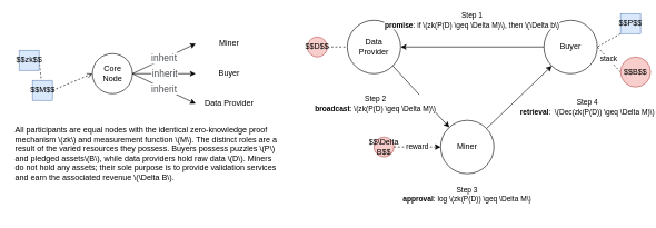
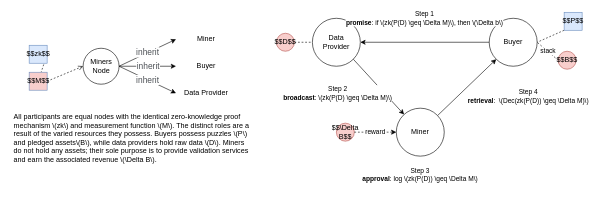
- <mxCell id="9" value="$$P$$" style="whiteSpace=wrap;html=1;aspect=fixed;fillColor=#dae8fc;strokeColor=#6c8ebf;" parent="1" vertex="1"><mxGeometry x="930" y="20" width="30" height="30" as="geometry" /></mxCell>
+ <mxCell id="9" value="$$P$$" style="whiteSpace=wrap;html=1;aspect=fixed;fillColor=#dae8fc;strokeColor=#6c8ebf;" parent="1" vertex="1"><mxGeometry x="940" y="20" width="30" height="30" as="geometry" /></mxCell>
- <mxCell id="20" value="$$zk$$" style="whiteSpace=wrap;html=1;aspect=fixed;fillColor=#dae8fc;strokeColor=#6c8ebf;" parent="1" vertex="1"><mxGeometry x="27.5" y="75" width="30" height="30" as="geometry" /></mxCell>
+ <mxCell id="20" value="$$zk$$" style="whiteSpace=wrap;html=1;aspect=fixed;fillColor=#dae8fc;strokeColor=#6c8ebf;" parent="1" vertex="1"><mxGeometry x="47.5" y="75" width="30" height="30" as="geometry" /></mxCell>
- <mxCell id="11" value="$$B$$" style="ellipse;whiteSpace=wrap;html=1;aspect=fixed;fillColor=#f8cecc;strokeColor=#b85450;" parent="1" vertex="1"><mxGeometry x="930" y="85" width="45" height="45" as="geometry" /></mxCell>
+ <mxCell id="11" value="$$B$$" style="ellipse;whiteSpace=wrap;html=1;aspect=fixed;fillColor=#f8cecc;strokeColor=#b85450;" parent="1" vertex="1"><mxGeometry x="930" y="85" width="30" height="30" as="geometry" /></mxCell>
- <mxCell id="18" value="Core&lt;br&gt;Node" style="ellipse;whiteSpace=wrap;html=1;aspect=fixed;" parent="1" vertex="1"><mxGeometry x="137.5" y="80" width="60" height="60" as="geometry" /></mxCell>
+ <mxCell id="18" value="Miners&lt;br&gt;Node" style="ellipse;whiteSpace=wrap;html=1;aspect=fixed;" parent="1" vertex="1"><mxGeometry x="137.5" y="80" width="60" height="60" as="geometry" /></mxCell>
- <mxCell id="22" value="$$M$$" style="whiteSpace=wrap;html=1;aspect=fixed;fillColor=#dae8fc;strokeColor=#6c8ebf;" parent="1" vertex="1"><mxGeometry x="47.5" y="120" width="30" height="30" as="geometry" /></mxCell>
+ <mxCell id="22" value="$$M$$" style="whiteSpace=wrap;html=1;aspect=fixed;fillColor=#f8cecc;strokeColor=#6c8ebf;" parent="1" vertex="1"><mxGeometry x="47.5" y="120" width="30" height="30" as="geometry" /></mxCell>
